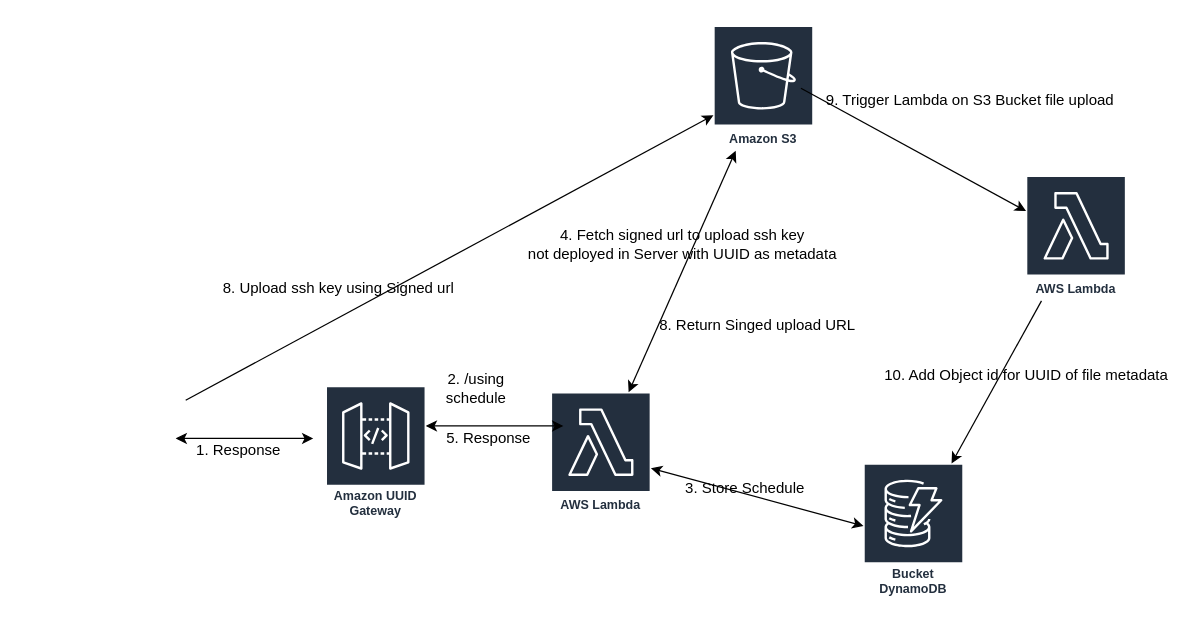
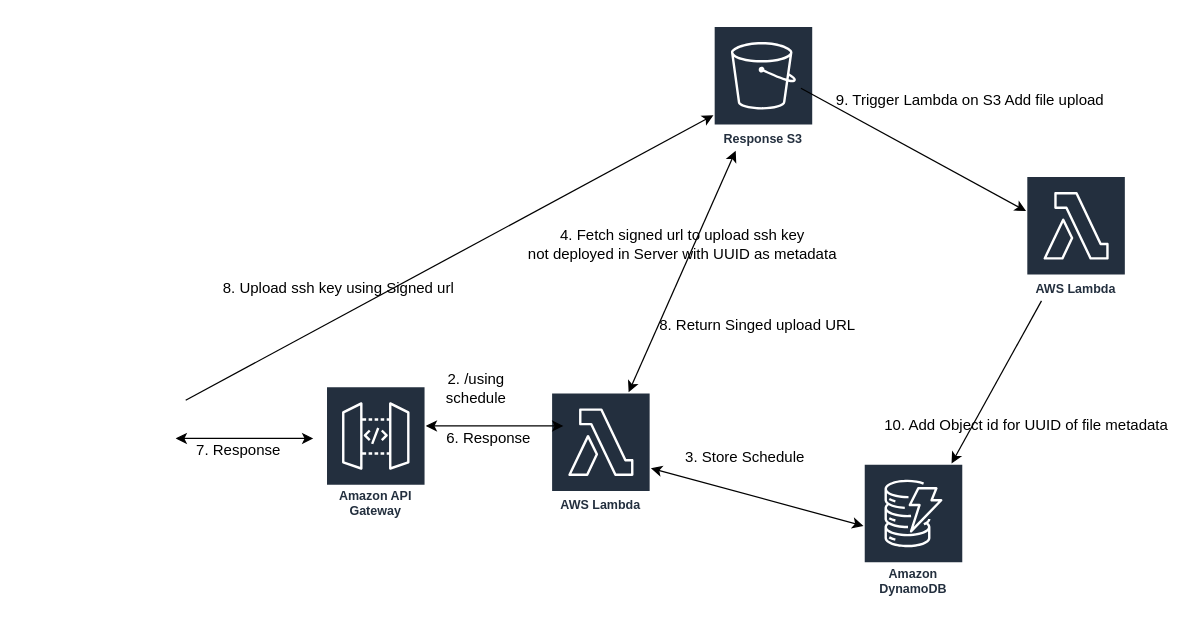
- <mxCell id="21" value="9. Trigger Lambda on S3 Bucket file upload" style="text;html=1;align=center;verticalAlign=middle;resizable=0;points=[];autosize=1;strokeColor=none;" parent="1" vertex="1"><mxGeometry x="650" y="70" width="250" height="20" as="geometry" /></mxCell>
+ <mxCell id="21" value="9. Trigger Lambda on S3 Add file upload" style="text;html=1;align=center;verticalAlign=middle;resizable=0;points=[];autosize=1;strokeColor=none;" parent="1" vertex="1"><mxGeometry x="650" y="70" width="250" height="20" as="geometry" /></mxCell>
- <mxCell id="5" value="Amazon S3" style="outlineConnect=0;fontColor=#232F3E;gradientColor=none;strokeColor=#ffffff;fillColor=#232F3E;dashed=0;verticalLabelPosition=middle;verticalAlign=bottom;align=center;html=1;whiteSpace=wrap;fontSize=10;fontStyle=1;spacing=3;shape=mxgraph.aws4.productIcon;prIcon=mxgraph.aws4.s3;" parent="1" vertex="1"><mxGeometry x="570" y="20" width="80" height="100" as="geometry" /></mxCell>
+ <mxCell id="5" value="Response S3" style="outlineConnect=0;fontColor=#232F3E;gradientColor=none;strokeColor=#ffffff;fillColor=#232F3E;dashed=0;verticalLabelPosition=middle;verticalAlign=bottom;align=center;html=1;whiteSpace=wrap;fontSize=10;fontStyle=1;spacing=3;shape=mxgraph.aws4.productIcon;prIcon=mxgraph.aws4.s3;" parent="1" vertex="1"><mxGeometry x="570" y="20" width="80" height="100" as="geometry" /></mxCell>
- <mxCell id="23" value="10. Add Object id for UUID of file metadata" style="text;html=1;align=center;verticalAlign=middle;resizable=0;points=[];autosize=1;strokeColor=none;" parent="1" vertex="1"><mxGeometry x="700" y="290" width="240" height="20" as="geometry" /></mxCell>
+ <mxCell id="23" value="10. Add Object id for UUID of file metadata" style="text;html=1;align=center;verticalAlign=middle;resizable=0;points=[];autosize=1;strokeColor=none;" parent="1" vertex="1"><mxGeometry x="700" y="330" width="240" height="20" as="geometry" /></mxCell>
- <mxCell id="15" value="5. Response" style="text;html=1;align=center;verticalAlign=middle;resizable=0;points=[];autosize=1;strokeColor=none;" parent="1" vertex="1"><mxGeometry x="350" y="340" width="80" height="20" as="geometry" /></mxCell>
+ <mxCell id="15" value="6. Response" style="text;html=1;align=center;verticalAlign=middle;resizable=0;points=[];autosize=1;strokeColor=none;" parent="1" vertex="1"><mxGeometry x="350" y="340" width="80" height="20" as="geometry" /></mxCell>
- <mxCell id="16" value="1. Response" style="text;html=1;align=center;verticalAlign=middle;resizable=0;points=[];autosize=1;strokeColor=none;" parent="1" vertex="1"><mxGeometry x="150" y="350" width="80" height="20" as="geometry" /></mxCell>
+ <mxCell id="16" value="7. Response" style="text;html=1;align=center;verticalAlign=middle;resizable=0;points=[];autosize=1;strokeColor=none;" parent="1" vertex="1"><mxGeometry x="150" y="350" width="80" height="20" as="geometry" /></mxCell>
- <mxCell id="14" value="3. Store Schedule" style="text;html=1;align=center;verticalAlign=middle;resizable=0;points=[];autosize=1;strokeColor=none;" parent="1" vertex="1"><mxGeometry x="540" y="380" width="110" height="20" as="geometry" /></mxCell>
+ <mxCell id="14" value="3. Store Schedule" style="text;html=1;align=center;verticalAlign=middle;resizable=0;points=[];autosize=1;strokeColor=none;" parent="1" vertex="1"><mxGeometry x="540" y="355" width="110" height="20" as="geometry" /></mxCell>
- <mxCell id="3" value="Amazon UUID Gateway" style="outlineConnect=0;fontColor=#232F3E;gradientColor=none;strokeColor=#ffffff;fillColor=#232F3E;dashed=0;verticalLabelPosition=middle;verticalAlign=bottom;align=center;html=1;whiteSpace=wrap;fontSize=10;fontStyle=1;spacing=3;shape=mxgraph.aws4.productIcon;prIcon=mxgraph.aws4.api_gateway;" parent="1" vertex="1"><mxGeometry x="260" y="308" width="80" height="110" as="geometry" /></mxCell>
+ <mxCell id="3" value="Amazon API Gateway" style="outlineConnect=0;fontColor=#232F3E;gradientColor=none;strokeColor=#ffffff;fillColor=#232F3E;dashed=0;verticalLabelPosition=middle;verticalAlign=bottom;align=center;html=1;whiteSpace=wrap;fontSize=10;fontStyle=1;spacing=3;shape=mxgraph.aws4.productIcon;prIcon=mxgraph.aws4.api_gateway;" parent="1" vertex="1"><mxGeometry x="260" y="308" width="80" height="110" as="geometry" /></mxCell>
- <mxCell id="6" value="Bucket DynamoDB" style="outlineConnect=0;fontColor=#232F3E;gradientColor=none;strokeColor=#ffffff;fillColor=#232F3E;dashed=0;verticalLabelPosition=middle;verticalAlign=bottom;align=center;html=1;whiteSpace=wrap;fontSize=10;fontStyle=1;spacing=3;shape=mxgraph.aws4.productIcon;prIcon=mxgraph.aws4.dynamodb;" parent="1" vertex="1"><mxGeometry x="690" y="370" width="80" height="110" as="geometry" /></mxCell>
+ <mxCell id="6" value="Amazon DynamoDB" style="outlineConnect=0;fontColor=#232F3E;gradientColor=none;strokeColor=#ffffff;fillColor=#232F3E;dashed=0;verticalLabelPosition=middle;verticalAlign=bottom;align=center;html=1;whiteSpace=wrap;fontSize=10;fontStyle=1;spacing=3;shape=mxgraph.aws4.productIcon;prIcon=mxgraph.aws4.dynamodb;" parent="1" vertex="1"><mxGeometry x="690" y="370" width="80" height="110" as="geometry" /></mxCell>
